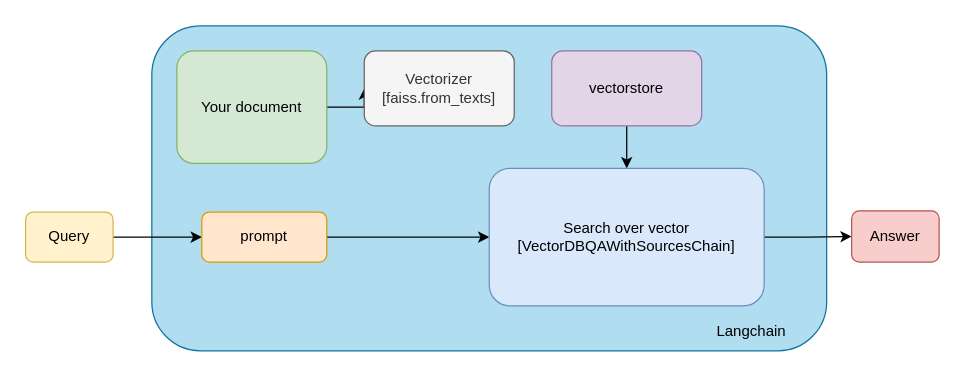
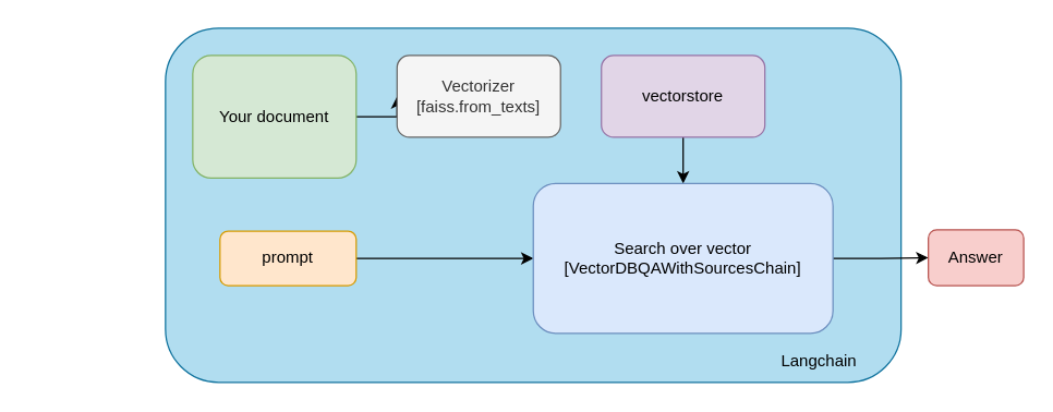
- <mxCell id="4" value="Query" style="rounded=1;whiteSpace=wrap;html=1;fillColor=#fff2cc;strokeColor=#d6b656;" vertex="1" parent="1"><mxGeometry x="20" y="169" width="70" height="40" as="geometry" /></mxCell>
- <mxCell id="3" style="edgeStyle=orthogonalEdgeStyle;rounded=0;orthogonalLoop=1;jettySize=auto;html=1;exitX=1;exitY=0.5;exitDx=0;exitDy=0;entryX=0;entryY=0.5;entryDx=0;entryDy=0;" edge="1" parent="1" source="4" target="11"><mxGeometry relative="1" as="geometry" /></mxCell>
